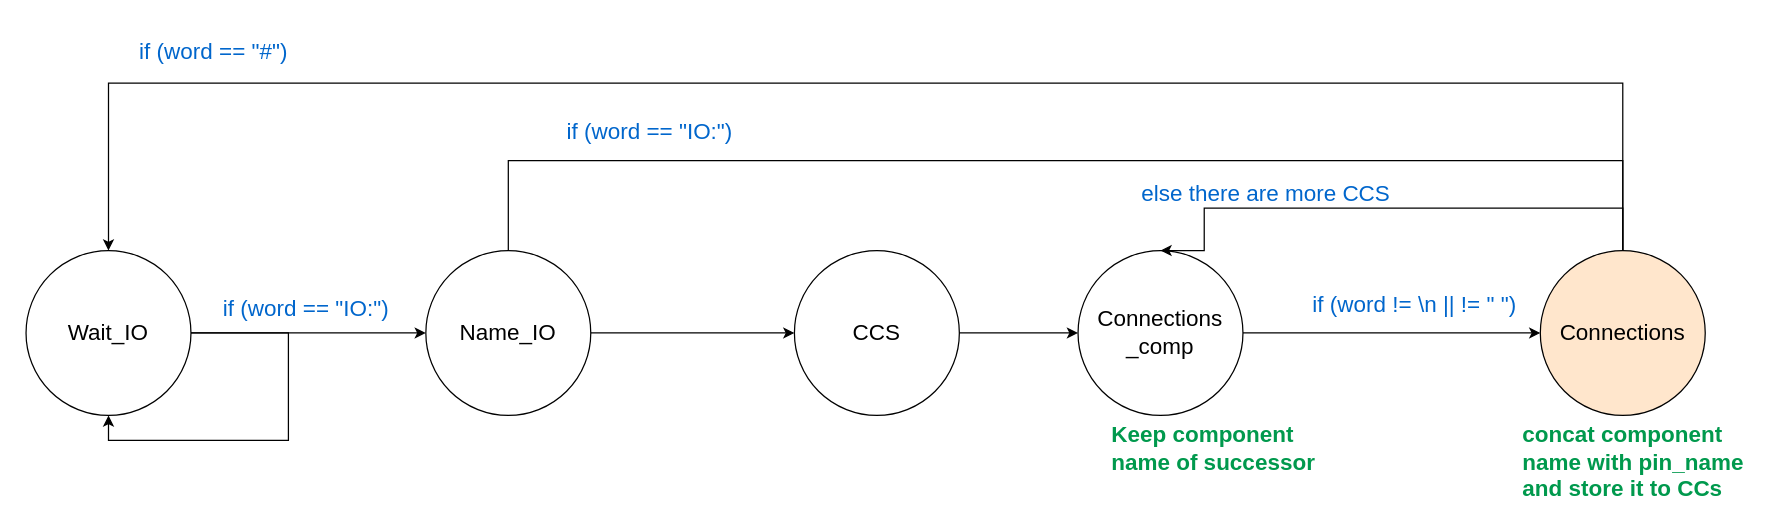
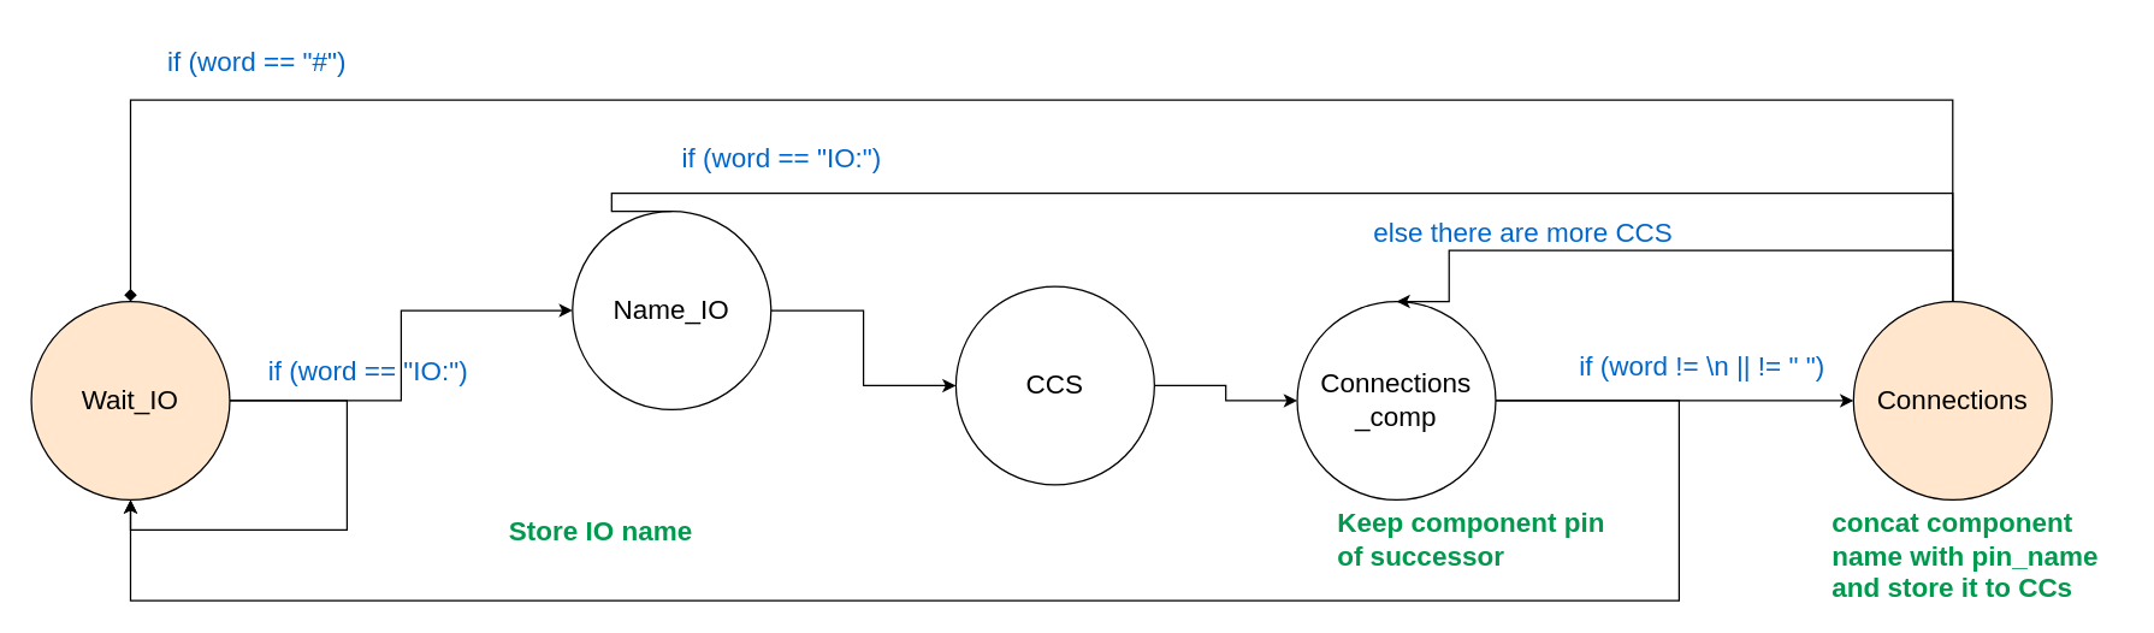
- <mxCell id="12" style="edgeStyle=orthogonalEdgeStyle;rounded=0;orthogonalLoop=1;jettySize=auto;html=1;entryX=0.5;entryY=0;entryDx=0;entryDy=0;" edge="1" parent="1" source="14" target="3"><mxGeometry relative="1" as="geometry"><Array as="points"><mxPoint x="1298" y="66" /><mxPoint x="86" y="66" /></Array></mxGeometry></mxCell>
+ <mxCell id="12" style="edgeStyle=orthogonalEdgeStyle;rounded=0;orthogonalLoop=1;jettySize=auto;html=1;entryX=0.5;entryY=0;entryDx=0;entryDy=0;endArrow=diamond;" edge="1" parent="1" source="14" target="3"><mxGeometry relative="1" as="geometry"><Array as="points"><mxPoint x="1298" y="66" /><mxPoint x="86" y="66" /></Array></mxGeometry></mxCell>
- <mxCell id="3" value="&lt;font style=&quot;font-size: 18px;&quot;&gt;Wait_IO&lt;/font&gt;" style="ellipse;whiteSpace=wrap;html=1;aspect=fixed;" vertex="1" parent="1"><mxGeometry x="20" y="200" width="132" height="132" as="geometry" /></mxCell>
+ <mxCell id="3" value="&lt;font style=&quot;font-size: 18px;&quot;&gt;Wait_IO&lt;/font&gt;" style="ellipse;whiteSpace=wrap;html=1;aspect=fixed;fillColor=#ffe6cc;" vertex="1" parent="1"><mxGeometry x="20" y="200" width="132" height="132" as="geometry" /></mxCell>
- <mxCell id="5" value="&lt;font style=&quot;font-size: 18px;&quot;&gt;Name_IO&lt;/font&gt;" style="ellipse;whiteSpace=wrap;html=1;aspect=fixed;" vertex="1" parent="1"><mxGeometry x="340" y="200" width="132" height="132" as="geometry" /></mxCell>
+ <mxCell id="5" value="&lt;font style=&quot;font-size: 18px;&quot;&gt;Name_IO&lt;/font&gt;" style="ellipse;whiteSpace=wrap;html=1;aspect=fixed;" vertex="1" parent="1"><mxGeometry x="380" y="140" width="132" height="132" as="geometry" /></mxCell>
- <mxCell id="7" value="&lt;font style=&quot;font-size: 18px;&quot;&gt;CCS&lt;/font&gt;" style="ellipse;whiteSpace=wrap;html=1;aspect=fixed;" vertex="1" parent="1"><mxGeometry x="635" y="200" width="132" height="132" as="geometry" /></mxCell>
+ <mxCell id="7" value="&lt;font style=&quot;font-size: 18px;&quot;&gt;CCS&lt;/font&gt;" style="ellipse;whiteSpace=wrap;html=1;aspect=fixed;" vertex="1" parent="1"><mxGeometry x="635" y="190" width="132" height="132" as="geometry" /></mxCell>
+ <mxCell id="17" value="&lt;span style=&quot;font-size: 18px;&quot;&gt;&lt;font color=&quot;#00994d&quot;&gt;&lt;b&gt;Store IO name&lt;/b&gt;&lt;/font&gt;&lt;/span&gt;" style="text;html=1;strokeColor=none;fillColor=none;align=left;verticalAlign=middle;whiteSpace=wrap;rounded=0;" vertex="1" parent="1"><mxGeometry x="336" y="332" width="140" height="41" as="geometry" /></mxCell>
- <mxCell id="19" value="&lt;font color=&quot;#00994d&quot;&gt;&lt;span style=&quot;font-size: 18px;&quot;&gt;&lt;b&gt;Keep component name of successor&lt;/b&gt;&lt;/span&gt;&lt;/font&gt;" style="text;html=1;strokeColor=none;fillColor=none;align=left;verticalAlign=middle;whiteSpace=wrap;rounded=0;" vertex="1" parent="1"><mxGeometry x="887" y="338" width="194" height="41" as="geometry" /></mxCell>
+ <mxCell id="19" value="&lt;font color=&quot;#00994d&quot;&gt;&lt;span style=&quot;font-size: 18px;&quot;&gt;&lt;b&gt;Keep component pin of successor&lt;/b&gt;&lt;/span&gt;&lt;/font&gt;" style="text;html=1;strokeColor=none;fillColor=none;align=left;verticalAlign=middle;whiteSpace=wrap;rounded=0;" vertex="1" parent="1"><mxGeometry x="887" y="338" width="194" height="41" as="geometry" /></mxCell>
+ <mxCell id="9" style="edgeStyle=orthogonalEdgeStyle;rounded=0;orthogonalLoop=1;jettySize=auto;html=1;entryX=0.5;entryY=1;entryDx=0;entryDy=0;" edge="1" parent="1" source="10" target="3"><mxGeometry relative="1" as="geometry"><Array as="points"><mxPoint x="1116" y="266" /><mxPoint x="1116" y="399" /><mxPoint x="86" y="399" /></Array></mxGeometry></mxCell>
